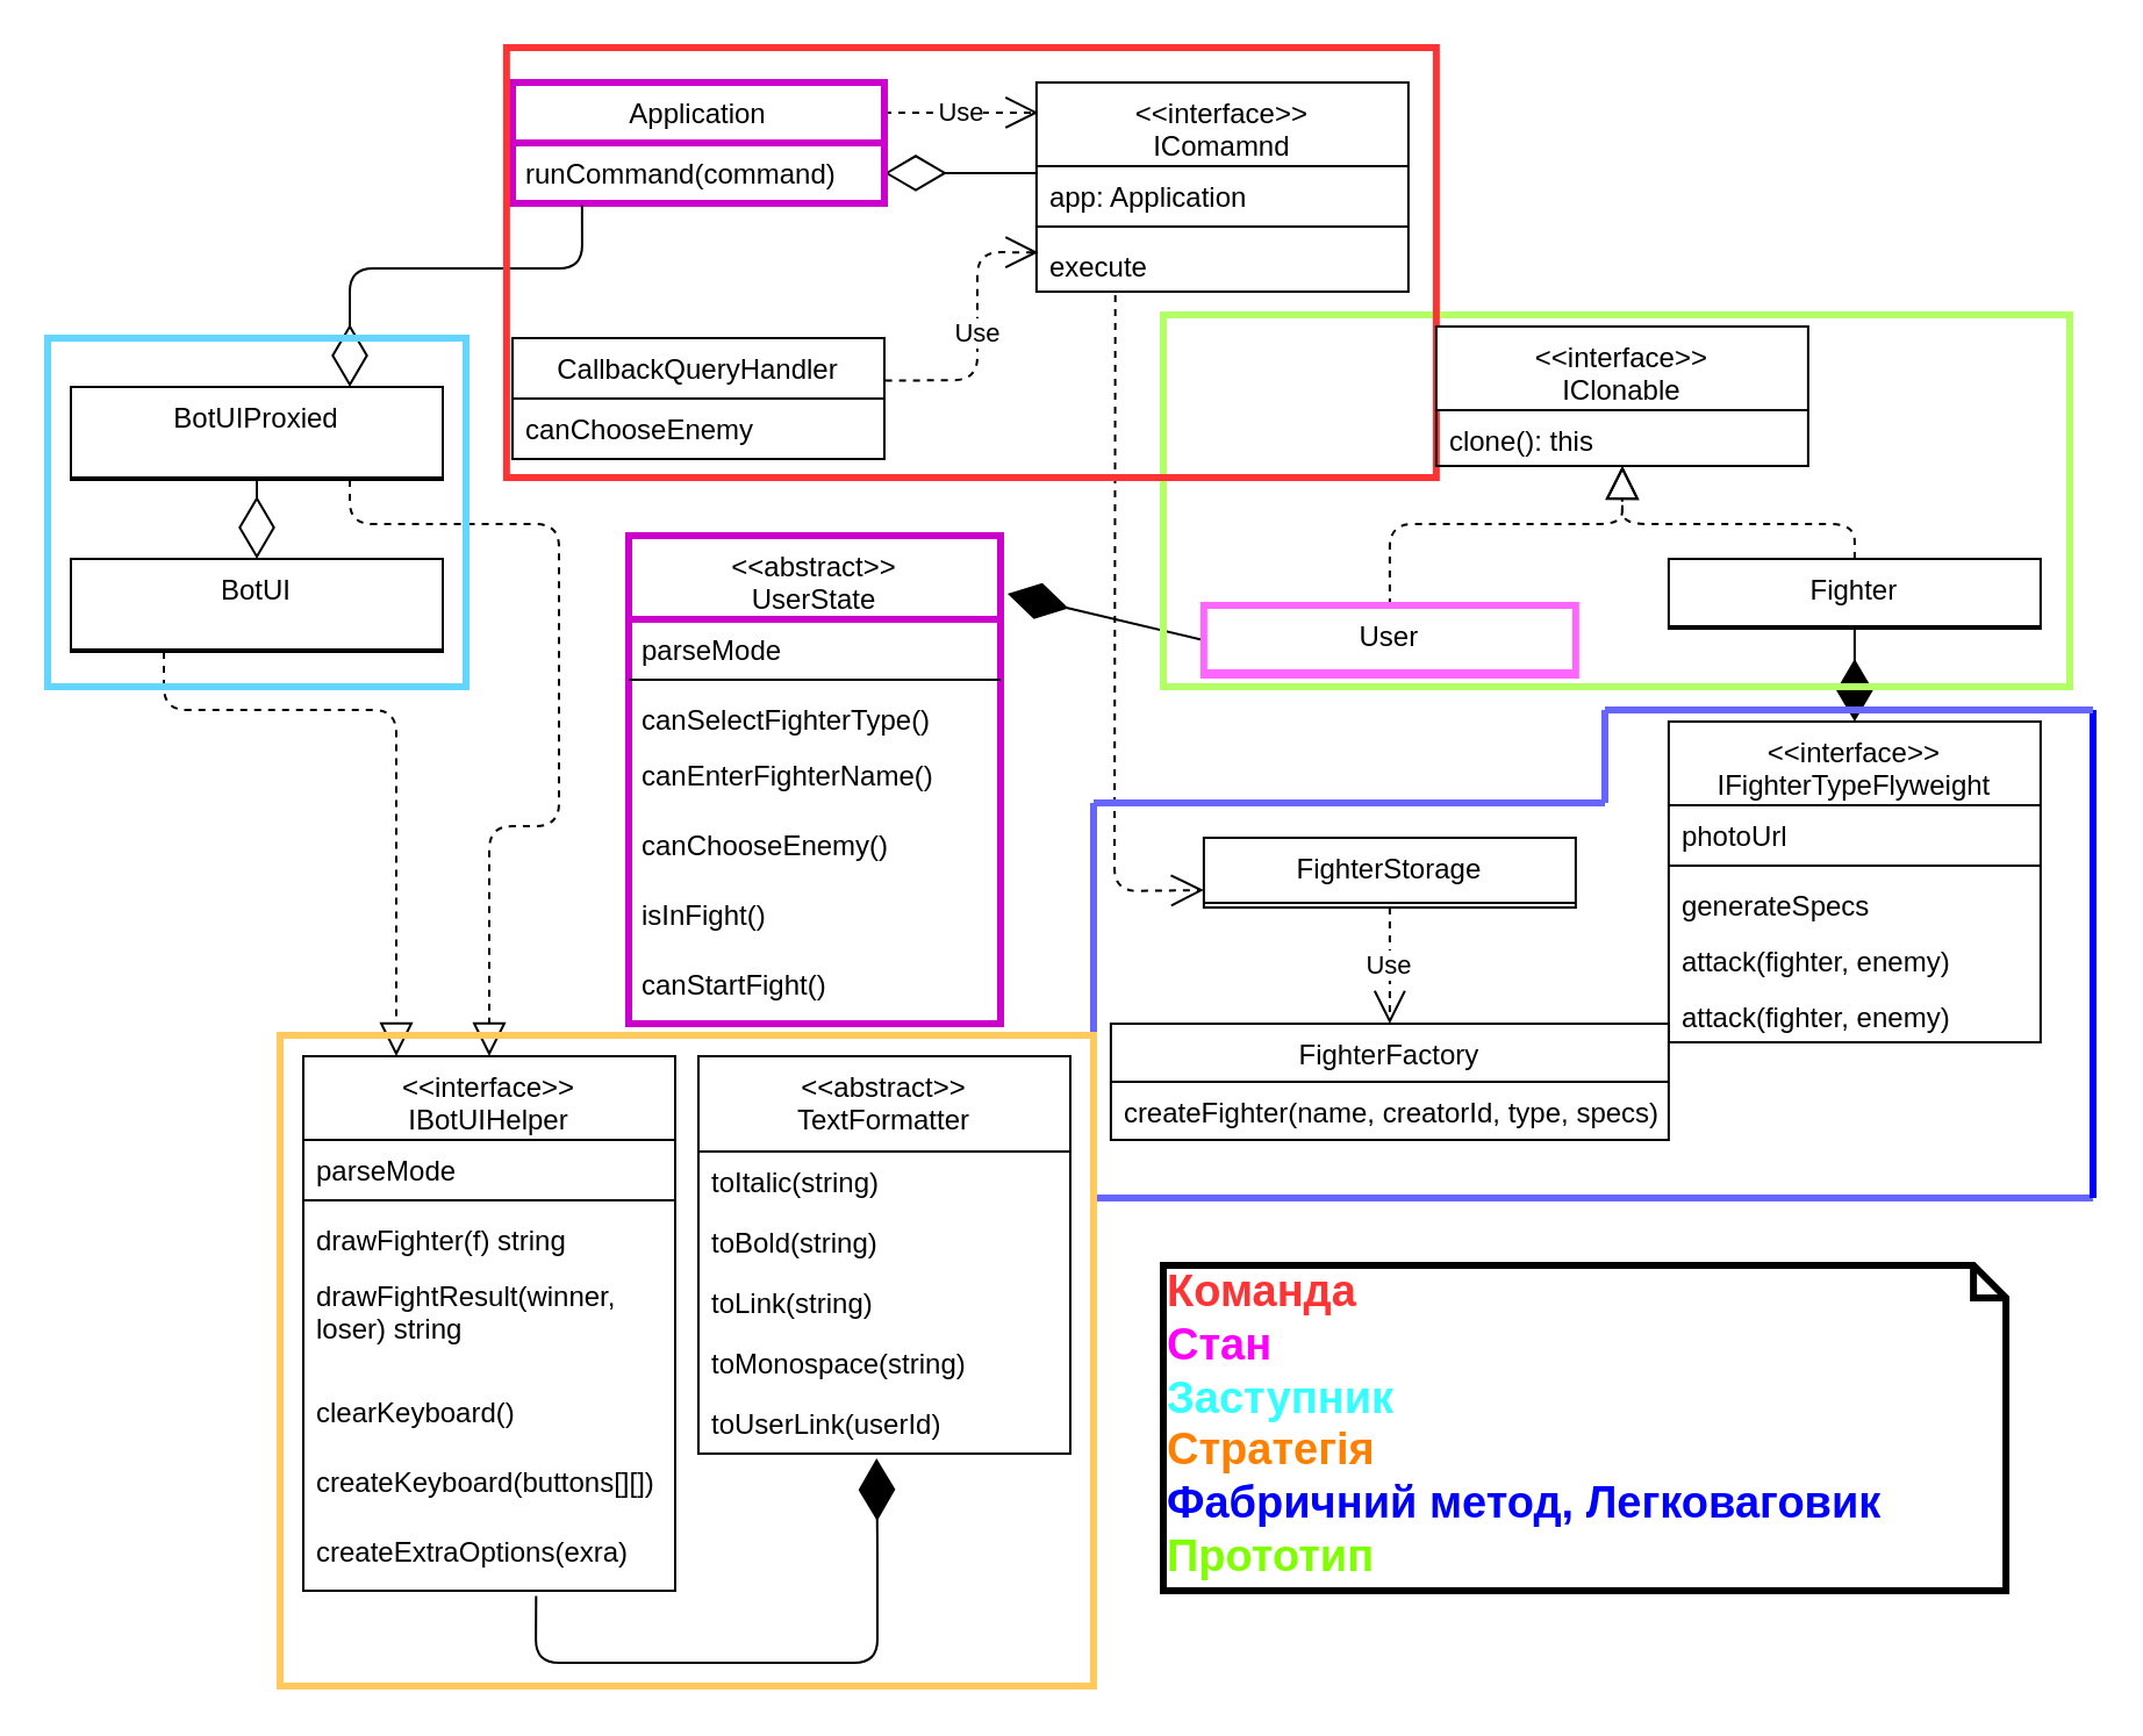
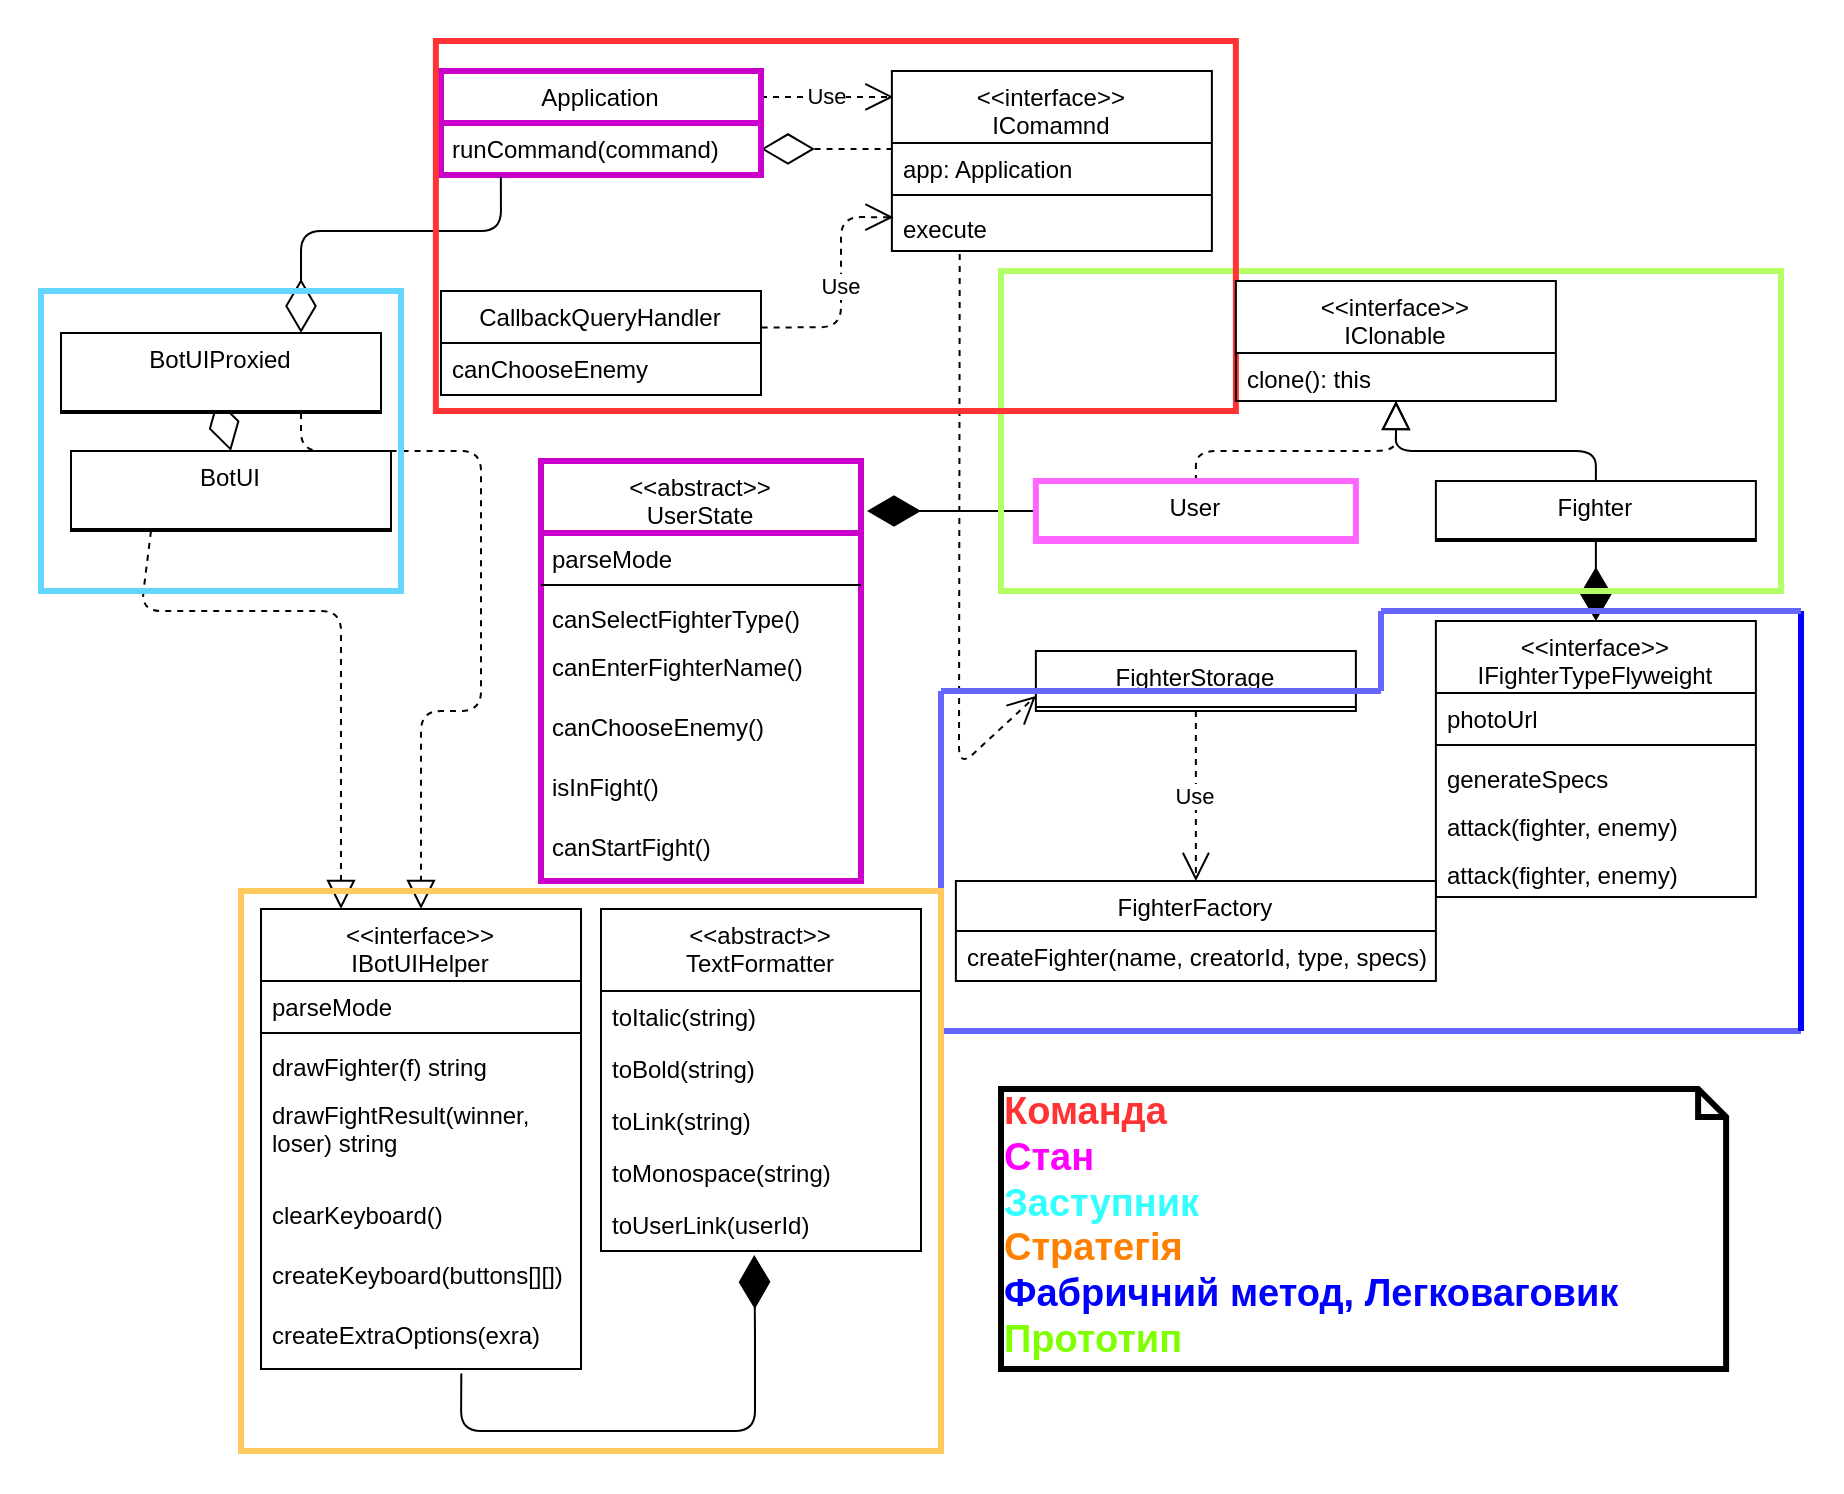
- <mxCell id="3" value="" style="endArrow=diamondThin;endFill=0;endSize=24;html=1;exitX=0.002;exitY=0.134;exitDx=0;exitDy=0;entryX=1;entryY=0.5;entryDx=0;entryDy=0;exitPerimeter=0;" parent="1" source="22" target="6" edge="1"><mxGeometry width="160" relative="1" as="geometry"><mxPoint x="320" y="115" as="sourcePoint" /><mxPoint x="400" y="125" as="targetPoint" /></mxGeometry></mxCell>
+ <mxCell id="3" value="" style="endArrow=diamondThin;endFill=0;endSize=24;html=1;exitX=0.002;exitY=0.134;exitDx=0;exitDy=0;entryX=1;entryY=0.5;entryDx=0;entryDy=0;exitPerimeter=0;dashed=1;" parent="1" source="22" target="6" edge="1"><mxGeometry width="160" relative="1" as="geometry"><mxPoint x="320" y="115" as="sourcePoint" /><mxPoint x="400" y="125" as="targetPoint" /></mxGeometry></mxCell>
- <mxCell id="13" value="" style="endArrow=block;dashed=1;endFill=0;endSize=12;html=1;exitX=0.5;exitY=0;exitDx=0;exitDy=0;entryX=0.501;entryY=0.997;entryDx=0;entryDy=0;entryPerimeter=0;" parent="1" source="25" target="52" edge="1"><mxGeometry width="160" relative="1" as="geometry"><mxPoint x="567.44" y="195" as="sourcePoint" /><mxPoint x="757.44" y="195" as="targetPoint" /><Array as="points"><mxPoint x="797.44" y="225" /><mxPoint x="697.44" y="225" /></Array></mxGeometry></mxCell>
+ <mxCell id="13" value="" style="endArrow=block;dashed=0;endFill=0;endSize=12;html=1;exitX=0.5;exitY=0;exitDx=0;exitDy=0;entryX=0.501;entryY=0.997;entryDx=0;entryDy=0;entryPerimeter=0;" parent="1" source="25" target="52" edge="1"><mxGeometry width="160" relative="1" as="geometry"><mxPoint x="567.44" y="195" as="sourcePoint" /><mxPoint x="757.44" y="195" as="targetPoint" /><Array as="points"><mxPoint x="797.44" y="225" /><mxPoint x="697.44" y="225" /></Array></mxGeometry></mxCell>
- <mxCell id="19" value="BotUI" style="swimlane;fontStyle=0;align=center;verticalAlign=top;childLayout=stackLayout;horizontal=1;startSize=39;horizontalStack=0;resizeParent=1;resizeLast=0;collapsible=1;marginBottom=0;rounded=0;shadow=0;strokeWidth=1;" parent="1" vertex="1"><mxGeometry x="30" y="240" width="160" height="40" as="geometry"><mxRectangle x="550" y="140" width="160" height="26" as="alternateBounds" /></mxGeometry></mxCell>
+ <mxCell id="19" value="BotUI" style="swimlane;fontStyle=0;align=center;verticalAlign=top;childLayout=stackLayout;horizontal=1;startSize=39;horizontalStack=0;resizeParent=1;resizeLast=0;collapsible=1;marginBottom=0;rounded=0;shadow=0;strokeWidth=1;" parent="1" vertex="1"><mxGeometry x="35" y="225" width="160" height="40" as="geometry"><mxRectangle x="550" y="140" width="160" height="26" as="alternateBounds" /></mxGeometry></mxCell>
- <mxCell id="26" value="User" style="swimlane;fontStyle=0;align=center;verticalAlign=top;childLayout=stackLayout;horizontal=1;startSize=29;horizontalStack=0;resizeParent=1;resizeLast=0;collapsible=1;marginBottom=0;rounded=0;shadow=0;strokeWidth=3;strokeColor=#FF66FF;" parent="1" vertex="1"><mxGeometry x="517.44" y="260" width="160" height="30" as="geometry"><mxRectangle x="550" y="140" width="160" height="26" as="alternateBounds" /></mxGeometry></mxCell>
+ <mxCell id="26" value="User" style="swimlane;fontStyle=0;align=center;verticalAlign=top;childLayout=stackLayout;horizontal=1;startSize=29;horizontalStack=0;resizeParent=1;resizeLast=0;collapsible=1;marginBottom=0;rounded=0;shadow=0;strokeWidth=3;strokeColor=#FF66FF;" parent="1" vertex="1"><mxGeometry x="517.44" y="240" width="160" height="30" as="geometry"><mxRectangle x="550" y="140" width="160" height="26" as="alternateBounds" /></mxGeometry></mxCell>
- <mxCell id="33" value="FighterStorage" style="swimlane;fontStyle=0;align=center;verticalAlign=top;childLayout=stackLayout;horizontal=1;startSize=28;horizontalStack=0;resizeParent=1;resizeLast=0;collapsible=1;marginBottom=0;rounded=0;shadow=0;strokeWidth=1;" parent="1" vertex="1"><mxGeometry x="517.44" y="360" width="160" height="30" as="geometry"><mxRectangle x="550" y="140" width="160" height="26" as="alternateBounds" /></mxGeometry></mxCell>
+ <mxCell id="33" value="FighterStorage" style="swimlane;fontStyle=0;align=center;verticalAlign=top;childLayout=stackLayout;horizontal=1;startSize=28;horizontalStack=0;resizeParent=1;resizeLast=0;collapsible=1;marginBottom=0;rounded=0;shadow=0;strokeWidth=1;" parent="1" vertex="1"><mxGeometry x="517.44" y="325" width="160" height="30" as="geometry"><mxRectangle x="550" y="140" width="160" height="26" as="alternateBounds" /></mxGeometry></mxCell>
